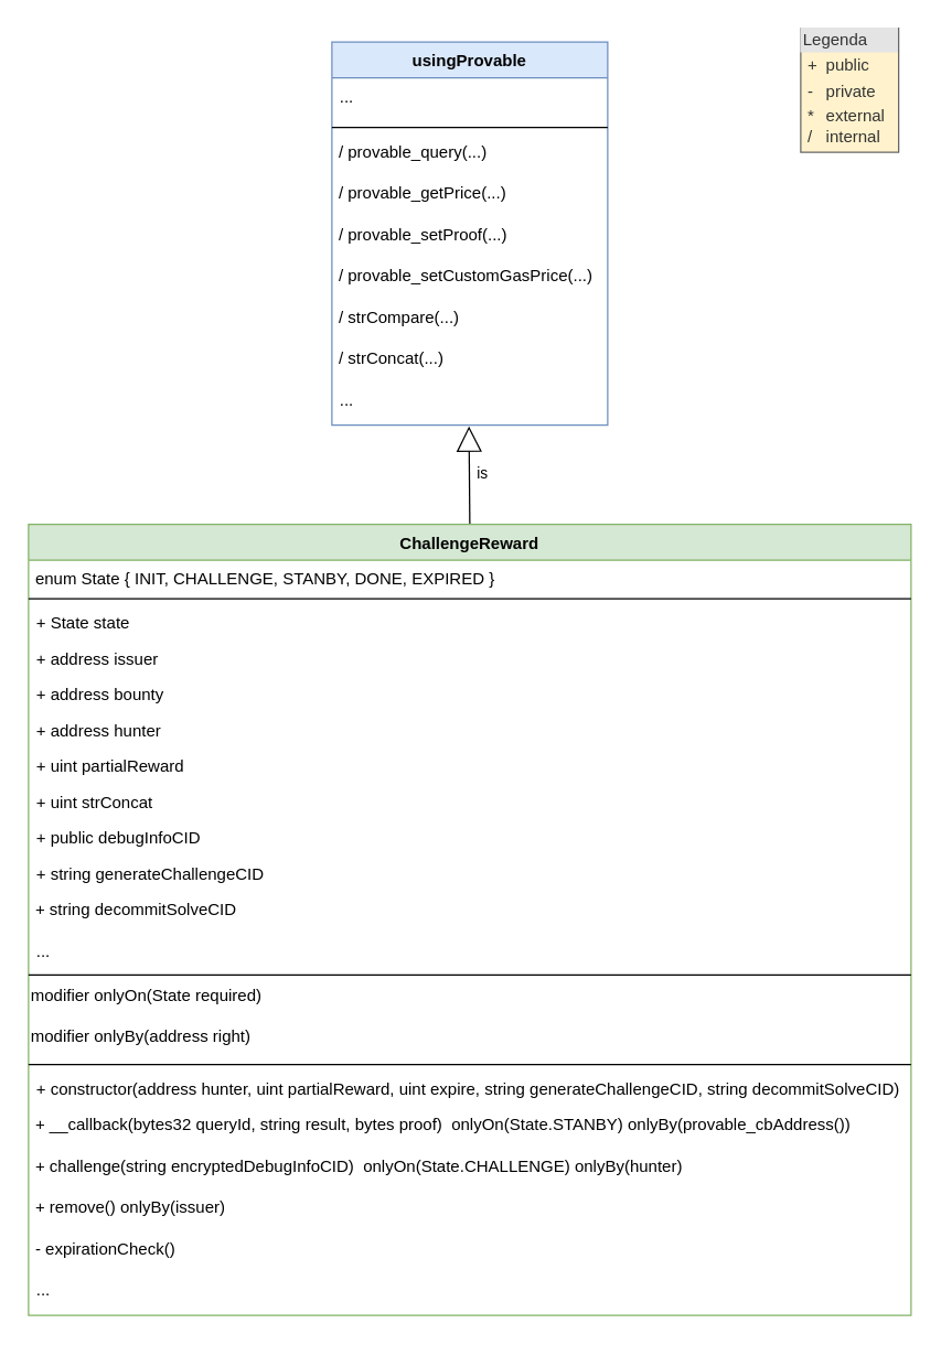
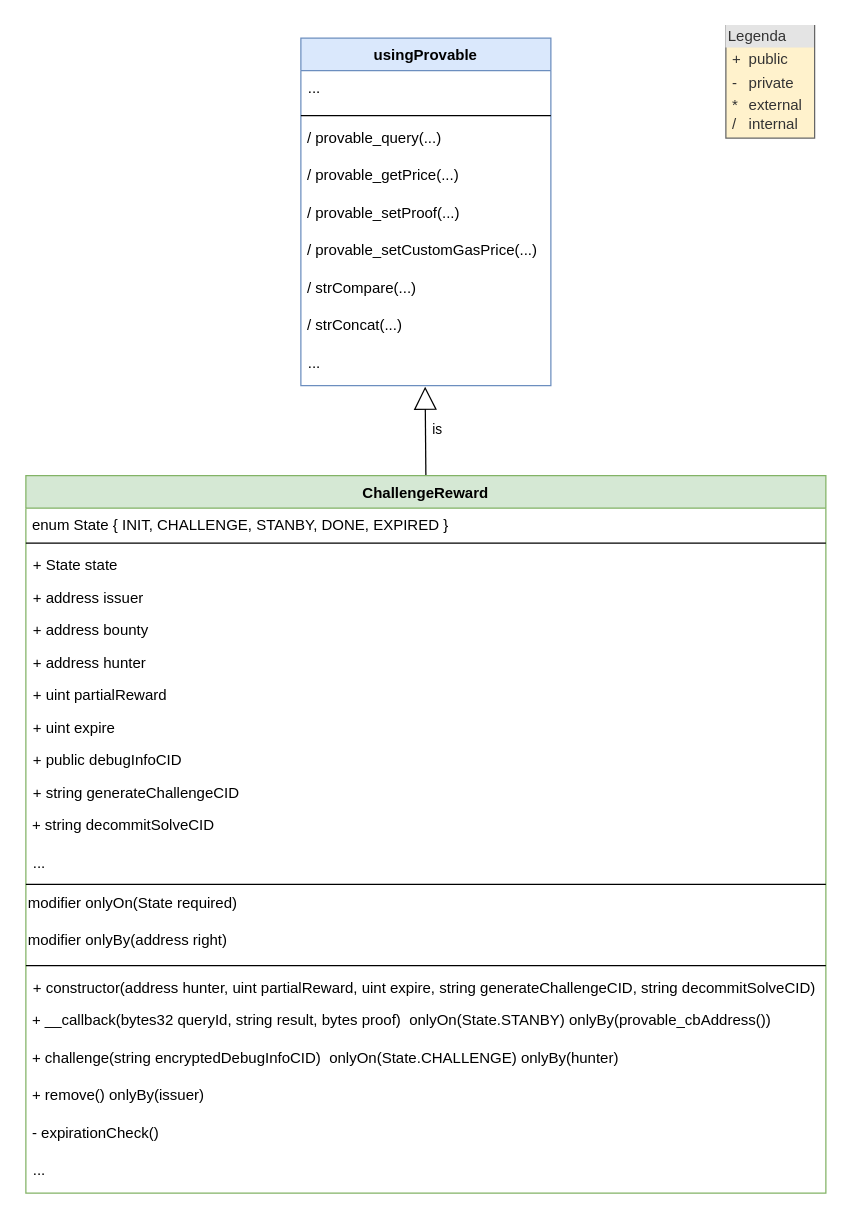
- <mxCell id="22" value="+ uint strConcat" style="text;strokeColor=none;fillColor=none;align=left;verticalAlign=top;spacingLeft=4;spacingRight=4;overflow=hidden;rotatable=0;points=[[0,0.5],[1,0.5]];portConstraint=eastwest;" parent="14" vertex="1"><mxGeometry y="188" width="640" height="26" as="geometry" /></mxCell>
+ <mxCell id="22" value="+ uint expire" style="text;strokeColor=none;fillColor=none;align=left;verticalAlign=top;spacingLeft=4;spacingRight=4;overflow=hidden;rotatable=0;points=[[0,0.5],[1,0.5]];portConstraint=eastwest;" parent="14" vertex="1"><mxGeometry y="188" width="640" height="26" as="geometry" /></mxCell>
